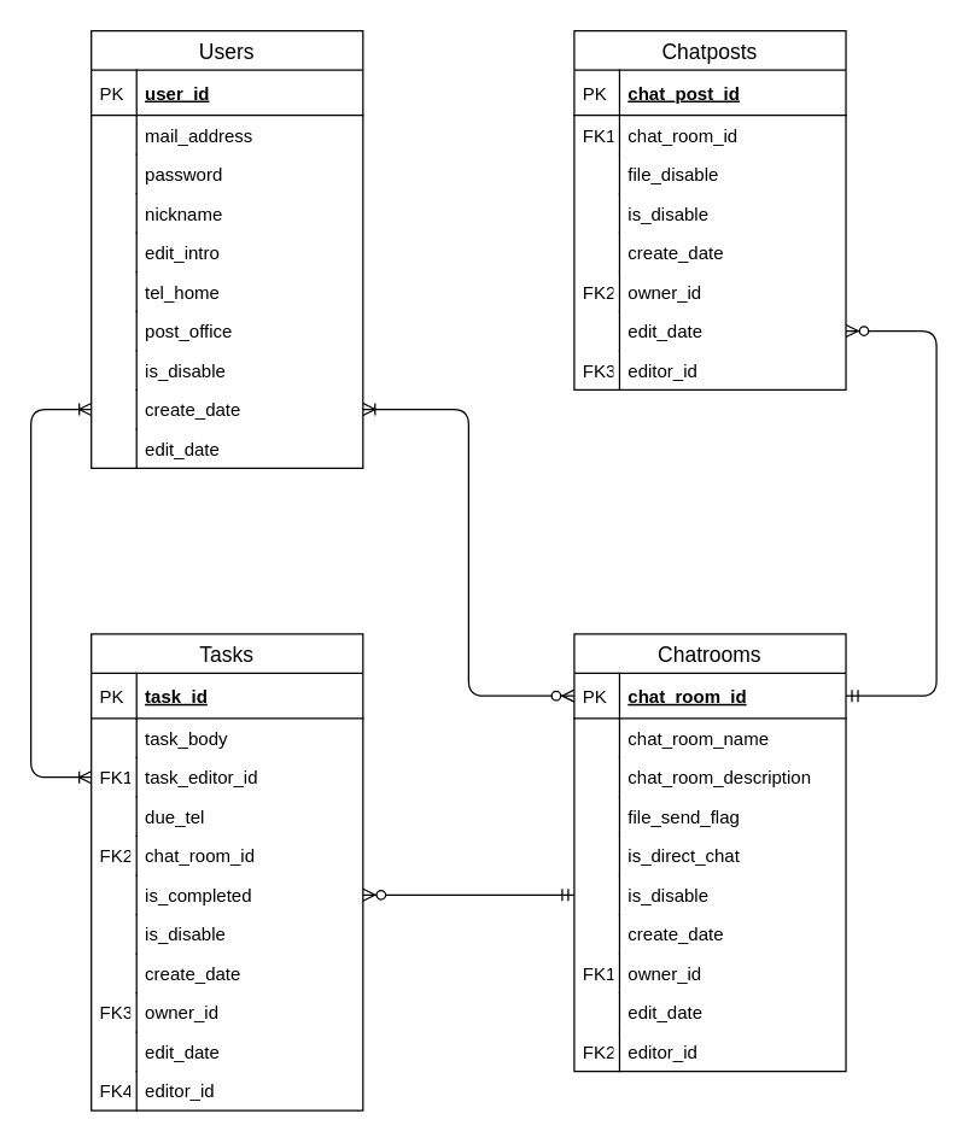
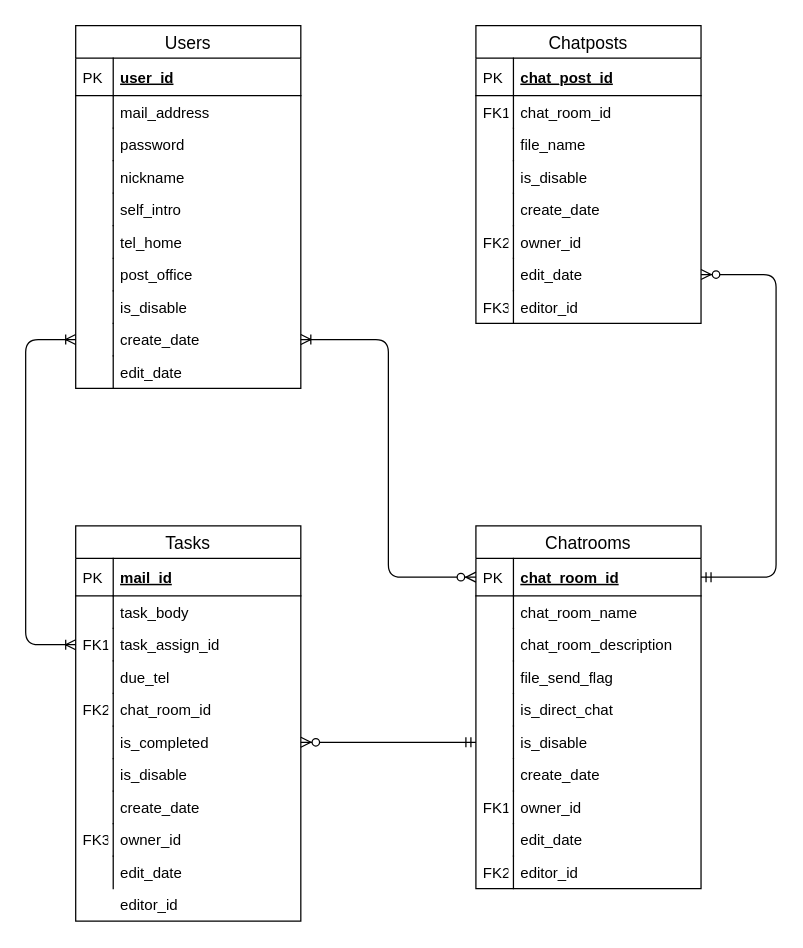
- <mxCell id="7" value="file_disable" style="shape=partialRectangle;top=0;left=0;right=0;bottom=0;align=left;verticalAlign=top;fillColor=none;spacingLeft=34;spacingRight=4;overflow=hidden;rotatable=0;points=[[0,0.5],[1,0.5]];portConstraint=eastwest;dropTarget=0;fontSize=12;" vertex="1" parent="2"><mxGeometry y="82" width="180" height="26" as="geometry" /></mxCell>
+ <mxCell id="7" value="file_name" style="shape=partialRectangle;top=0;left=0;right=0;bottom=0;align=left;verticalAlign=top;fillColor=none;spacingLeft=34;spacingRight=4;overflow=hidden;rotatable=0;points=[[0,0.5],[1,0.5]];portConstraint=eastwest;dropTarget=0;fontSize=12;" vertex="1" parent="2"><mxGeometry y="82" width="180" height="26" as="geometry" /></mxCell>
- <mxCell id="28" value="edit_intro" style="shape=partialRectangle;top=0;left=0;right=0;bottom=0;align=left;verticalAlign=top;fillColor=none;spacingLeft=34;spacingRight=4;overflow=hidden;rotatable=0;points=[[0,0.5],[1,0.5]];portConstraint=eastwest;dropTarget=0;fontSize=12;" vertex="1" parent="19"><mxGeometry y="134" width="180" height="26" as="geometry" /></mxCell>
+ <mxCell id="28" value="self_intro" style="shape=partialRectangle;top=0;left=0;right=0;bottom=0;align=left;verticalAlign=top;fillColor=none;spacingLeft=34;spacingRight=4;overflow=hidden;rotatable=0;points=[[0,0.5],[1,0.5]];portConstraint=eastwest;dropTarget=0;fontSize=12;" vertex="1" parent="19"><mxGeometry y="134" width="180" height="26" as="geometry" /></mxCell>
- <mxCell id="41" value="task_id" style="shape=partialRectangle;top=0;left=0;right=0;bottom=1;align=left;verticalAlign=middle;fillColor=none;spacingLeft=34;spacingRight=4;overflow=hidden;rotatable=0;points=[[0,0.5],[1,0.5]];portConstraint=eastwest;dropTarget=0;fontStyle=5;fontSize=12;" vertex="1" parent="40"><mxGeometry y="26" width="180" height="30" as="geometry" /></mxCell>
+ <mxCell id="41" value="mail_id" style="shape=partialRectangle;top=0;left=0;right=0;bottom=1;align=left;verticalAlign=middle;fillColor=none;spacingLeft=34;spacingRight=4;overflow=hidden;rotatable=0;points=[[0,0.5],[1,0.5]];portConstraint=eastwest;dropTarget=0;fontStyle=5;fontSize=12;" vertex="1" parent="40"><mxGeometry y="26" width="180" height="30" as="geometry" /></mxCell>
- <mxCell id="45" value="task_editor_id" style="shape=partialRectangle;top=0;left=0;right=0;bottom=0;align=left;verticalAlign=top;fillColor=none;spacingLeft=34;spacingRight=4;overflow=hidden;rotatable=0;points=[[0,0.5],[1,0.5]];portConstraint=eastwest;dropTarget=0;fontSize=12;" vertex="1" parent="40"><mxGeometry y="82" width="180" height="26" as="geometry" /></mxCell>
+ <mxCell id="45" value="task_assign_id" style="shape=partialRectangle;top=0;left=0;right=0;bottom=0;align=left;verticalAlign=top;fillColor=none;spacingLeft=34;spacingRight=4;overflow=hidden;rotatable=0;points=[[0,0.5],[1,0.5]];portConstraint=eastwest;dropTarget=0;fontSize=12;" vertex="1" parent="40"><mxGeometry y="82" width="180" height="26" as="geometry" /></mxCell>
- <mxCell id="62" value="FK4" style="shape=partialRectangle;top=0;left=0;bottom=0;fillColor=none;align=left;verticalAlign=top;spacingLeft=4;spacingRight=4;overflow=hidden;rotatable=0;points=[];portConstraint=eastwest;part=1;fontSize=12;" vertex="1" connectable="0" parent="61"><mxGeometry width="30" height="26" as="geometry" /></mxCell>
